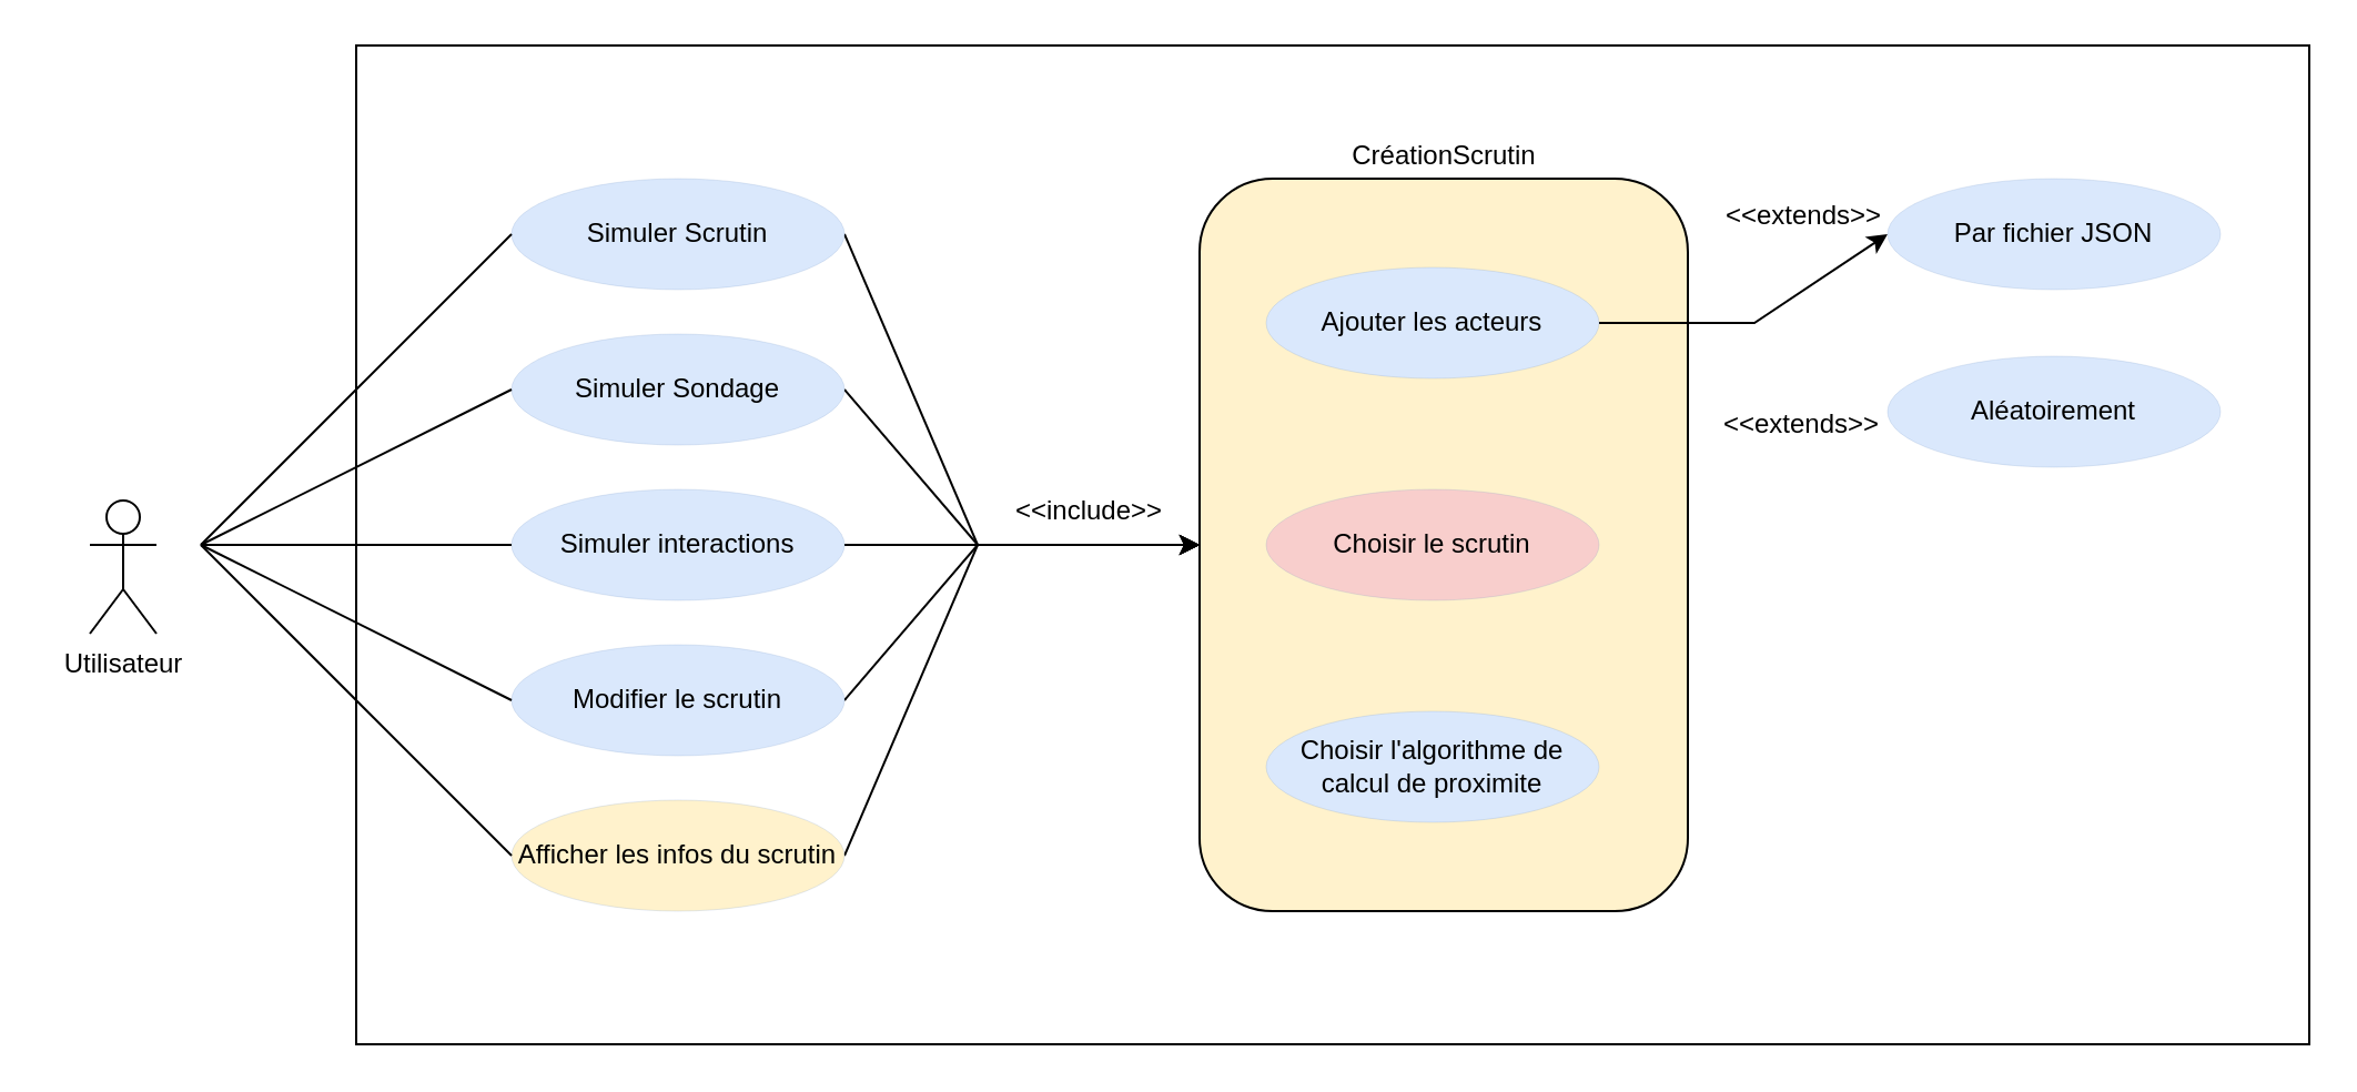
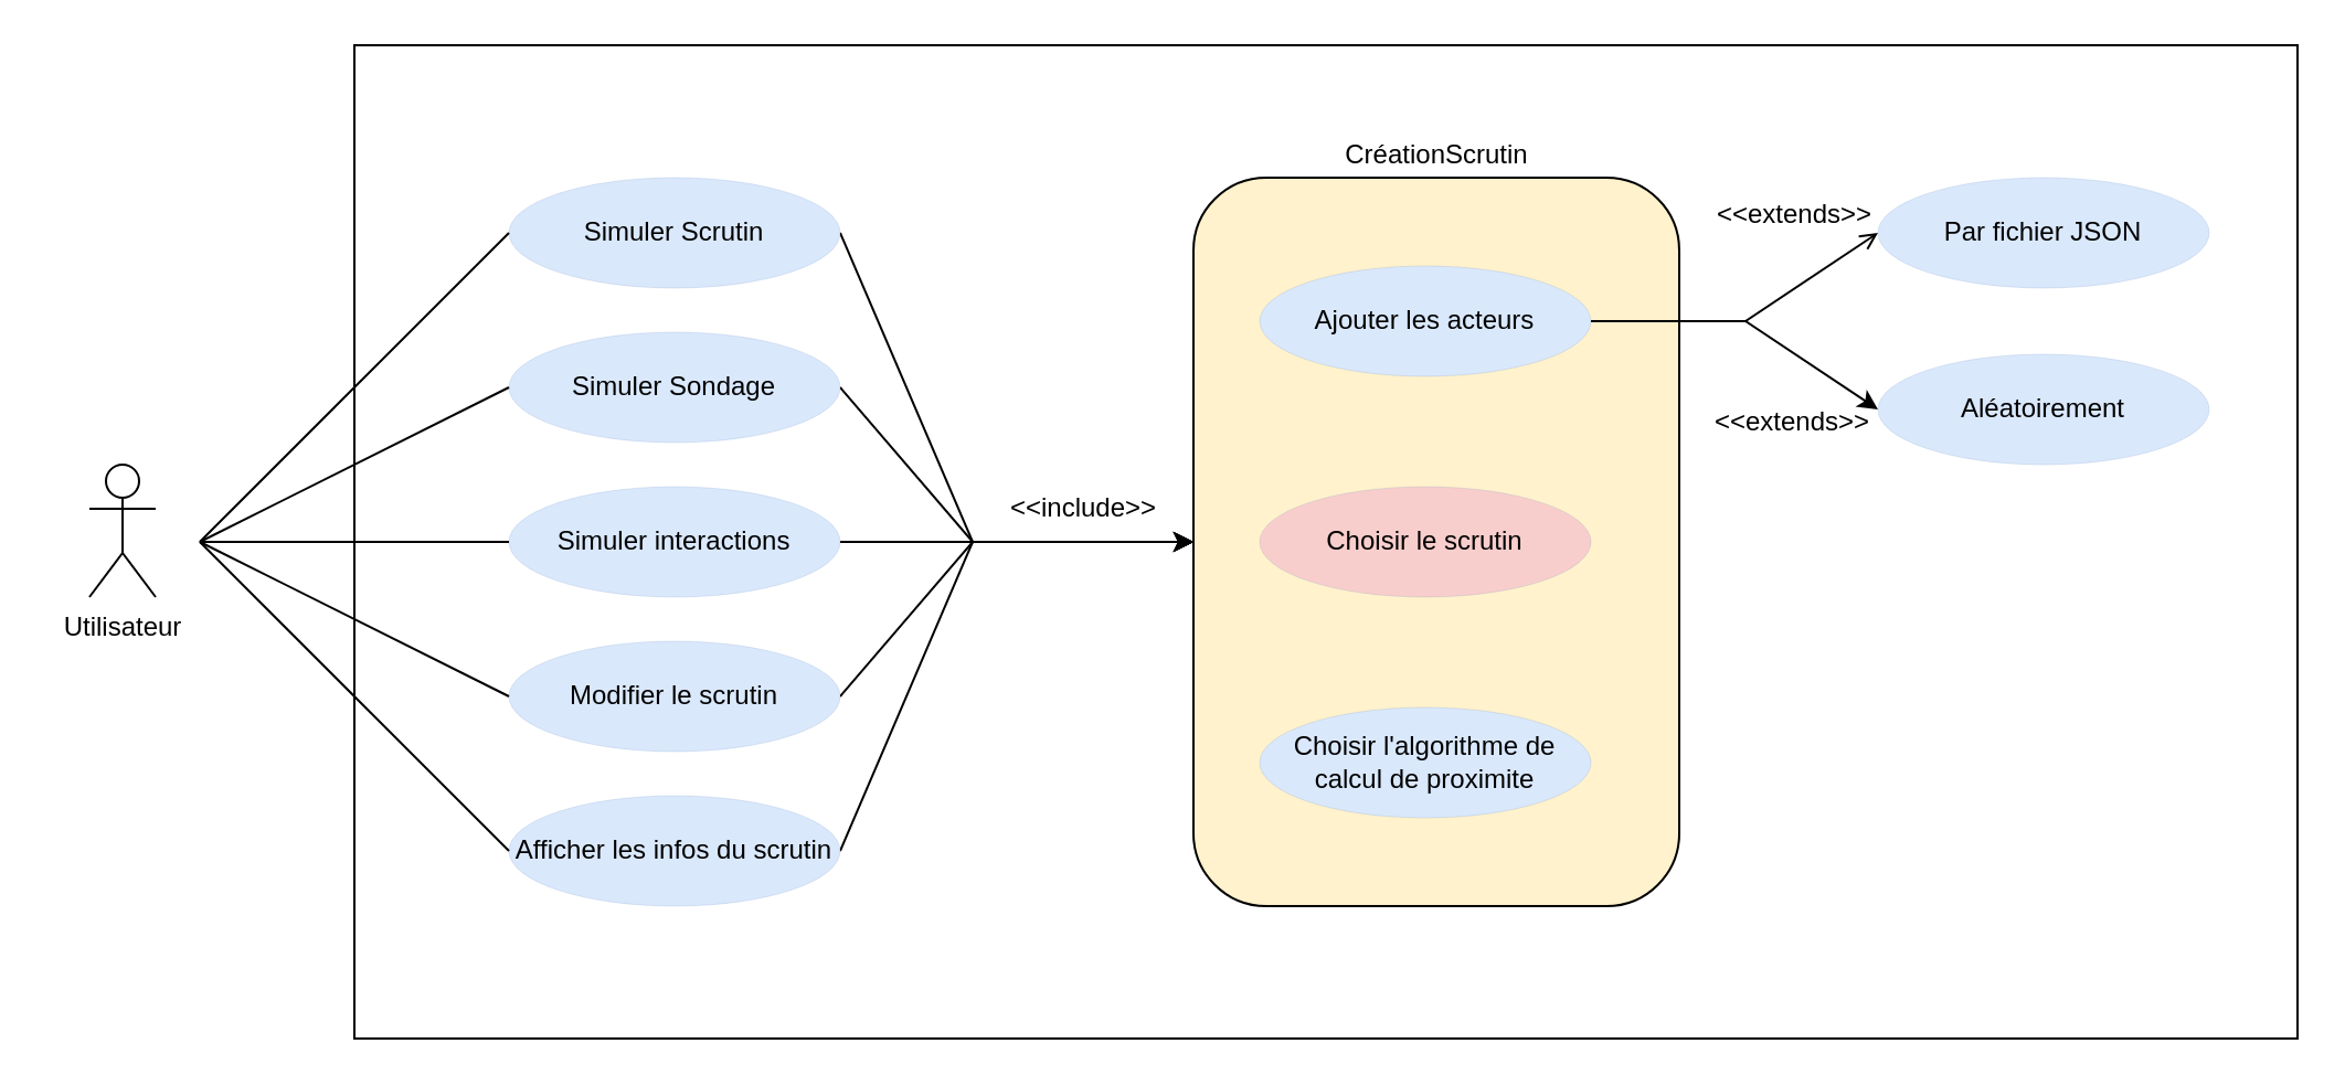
- <mxCell id="14" style="edgeStyle=none;rounded=0;orthogonalLoop=1;jettySize=auto;html=1;exitX=1;exitY=0.5;exitDx=0;exitDy=0;entryX=0;entryY=0.5;entryDx=0;entryDy=0;" edge="1" parent="1" source="16" target="17"><mxGeometry relative="1" as="geometry"><Array as="points"><mxPoint x="790" y="145" /></Array></mxGeometry></mxCell>
+ <mxCell id="14" style="edgeStyle=none;rounded=0;orthogonalLoop=1;jettySize=auto;html=1;exitX=1;exitY=0.5;exitDx=0;exitDy=0;entryX=0;entryY=0.5;entryDx=0;entryDy=0;endArrow=open;" edge="1" parent="1" source="16" target="17"><mxGeometry relative="1" as="geometry"><Array as="points"><mxPoint x="790" y="145" /></Array></mxGeometry></mxCell>
+ <mxCell id="15" style="edgeStyle=none;rounded=0;orthogonalLoop=1;jettySize=auto;html=1;exitX=1;exitY=0.5;exitDx=0;exitDy=0;entryX=0;entryY=0.5;entryDx=0;entryDy=0;" edge="1" parent="1" source="16" target="18"><mxGeometry relative="1" as="geometry"><Array as="points"><mxPoint x="790" y="145" /></Array></mxGeometry></mxCell>
- <mxCell id="5" value="Utilisateur" style="shape=umlActor;verticalLabelPosition=bottom;verticalAlign=top;html=1;outlineConnect=0;" vertex="1" parent="1"><mxGeometry x="40" y="225" width="30" height="60" as="geometry" /></mxCell>
+ <mxCell id="5" value="Utilisateur" style="shape=umlActor;verticalLabelPosition=bottom;verticalAlign=top;html=1;outlineConnect=0;" vertex="1" parent="1"><mxGeometry x="40" y="210" width="30" height="60" as="geometry" /></mxCell>
- <mxCell id="22" value="Afficher les infos du scrutin" style="ellipse;whiteSpace=wrap;html=1;strokeWidth=0;fillColor=#fff2cc;strokeColor=#6c8ebf;" vertex="1" parent="1"><mxGeometry x="230" y="360" width="150" height="50" as="geometry" /></mxCell>
+ <mxCell id="22" value="Afficher les infos du scrutin" style="ellipse;whiteSpace=wrap;html=1;strokeWidth=0;fillColor=#dae8fc;strokeColor=#6c8ebf;" vertex="1" parent="1"><mxGeometry x="230" y="360" width="150" height="50" as="geometry" /></mxCell>
